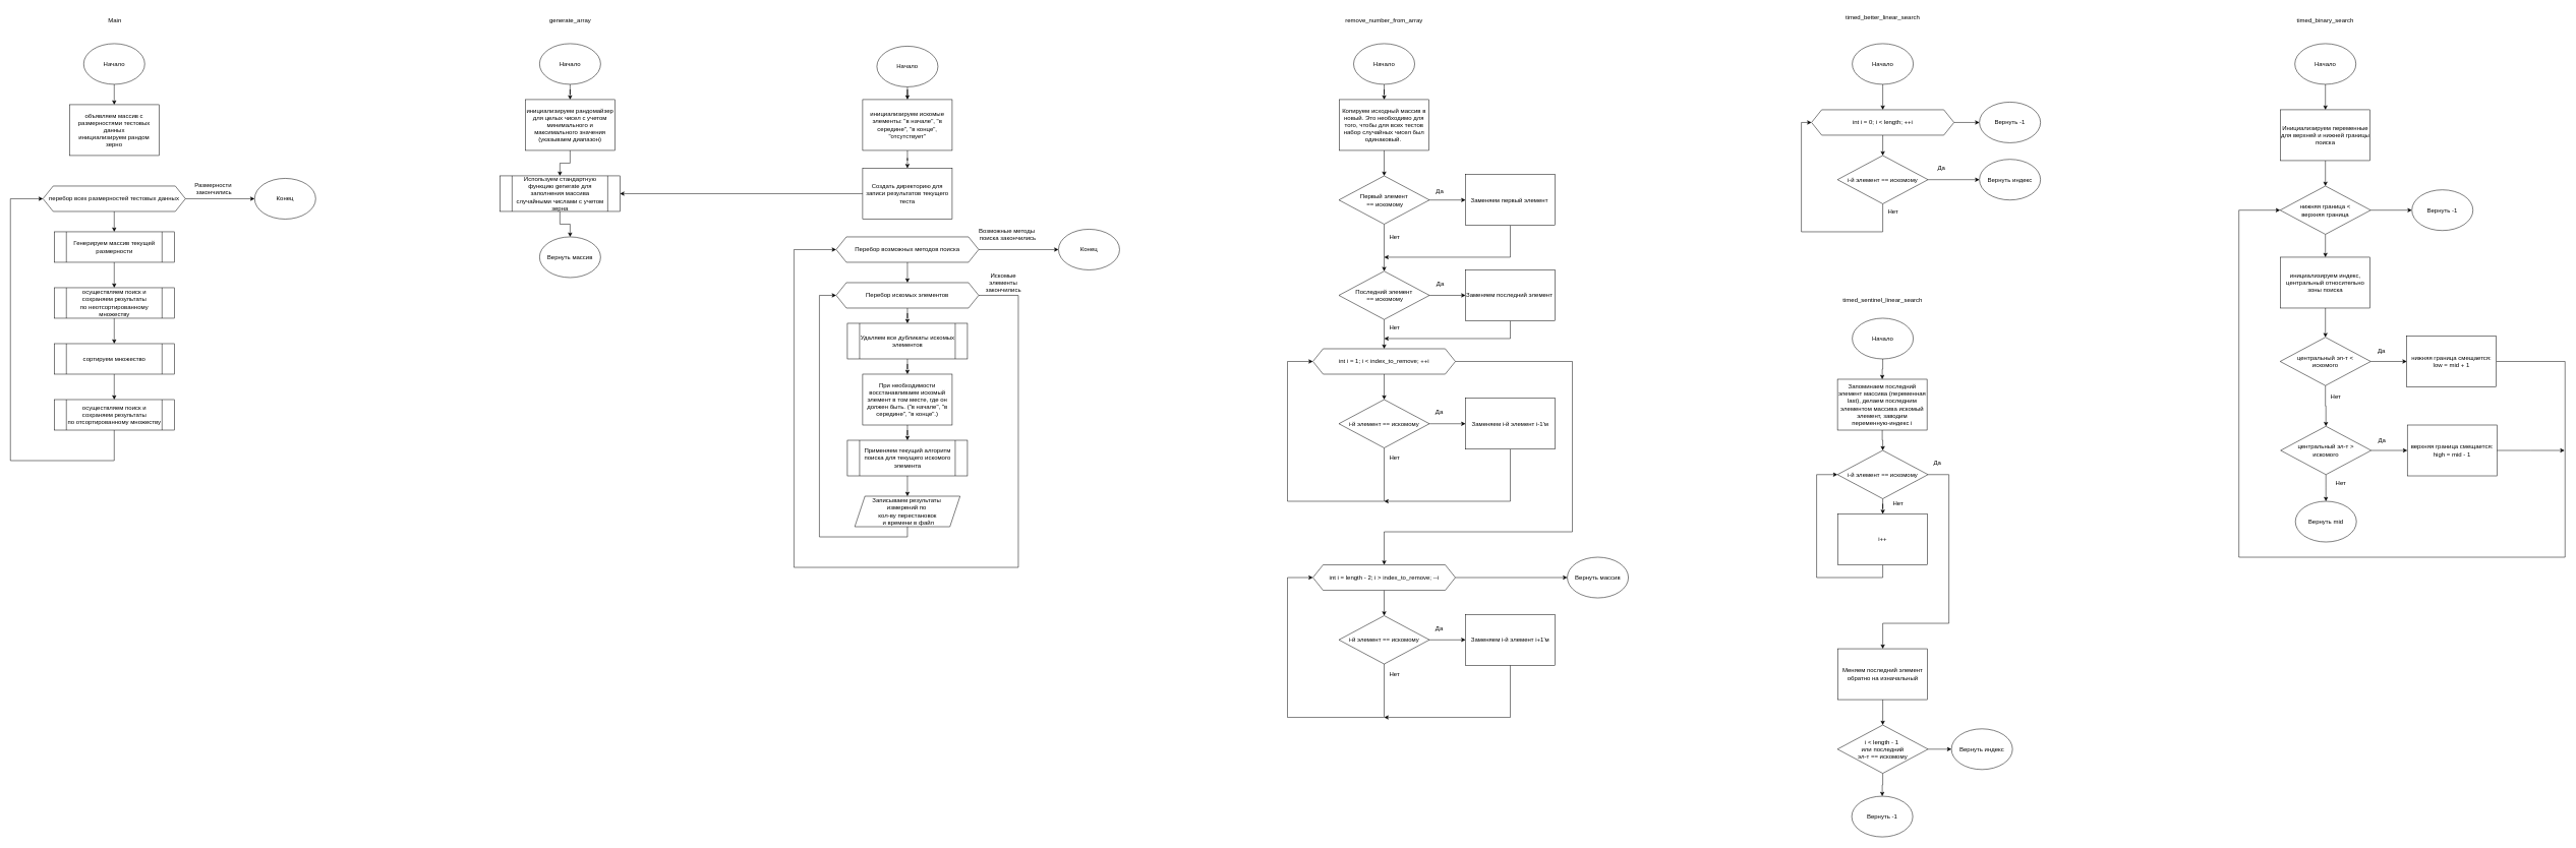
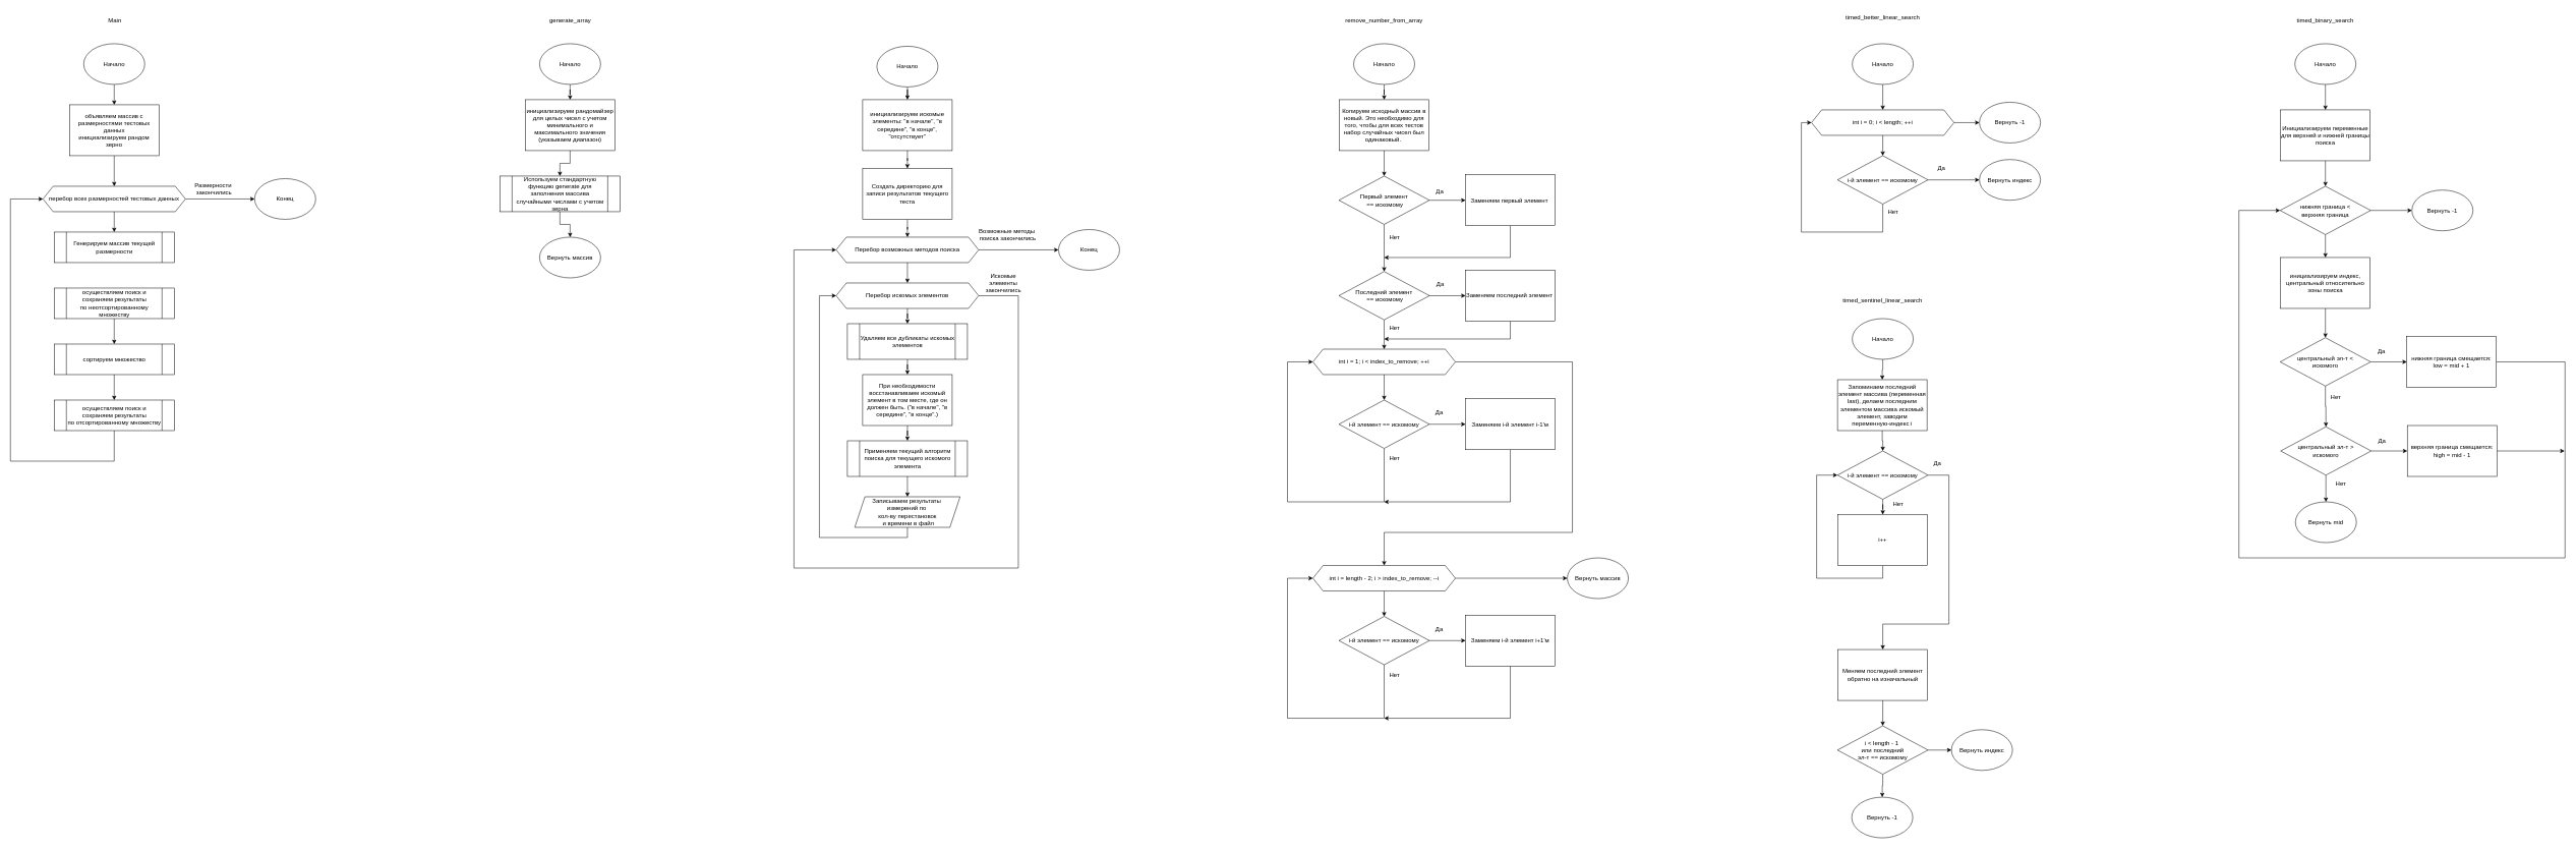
+ <mxCell id="4" value="" style="edgeStyle=orthogonalEdgeStyle;rounded=0;orthogonalLoop=1;jettySize=auto;html=1;" edge="1" parent="1" source="5" target="8"><mxGeometry relative="1" as="geometry" /></mxCell>
- <mxCell id="32" value="" style="edgeStyle=orthogonalEdgeStyle;rounded=0;orthogonalLoop=1;jettySize=auto;html=1;" edge="1" parent="1" source="33" target="26"><mxGeometry relative="1" as="geometry" /></mxCell>
+ <mxCell id="32" value="" style="edgeStyle=orthogonalEdgeStyle;rounded=0;orthogonalLoop=1;jettySize=auto;html=1;" edge="1" parent="1" source="33" target="36"><mxGeometry relative="1" as="geometry" /></mxCell>
- <mxCell id="9" value="" style="edgeStyle=orthogonalEdgeStyle;rounded=0;orthogonalLoop=1;jettySize=auto;html=1;" edge="1" parent="1" source="10" target="12"><mxGeometry relative="1" as="geometry" /></mxCell>
